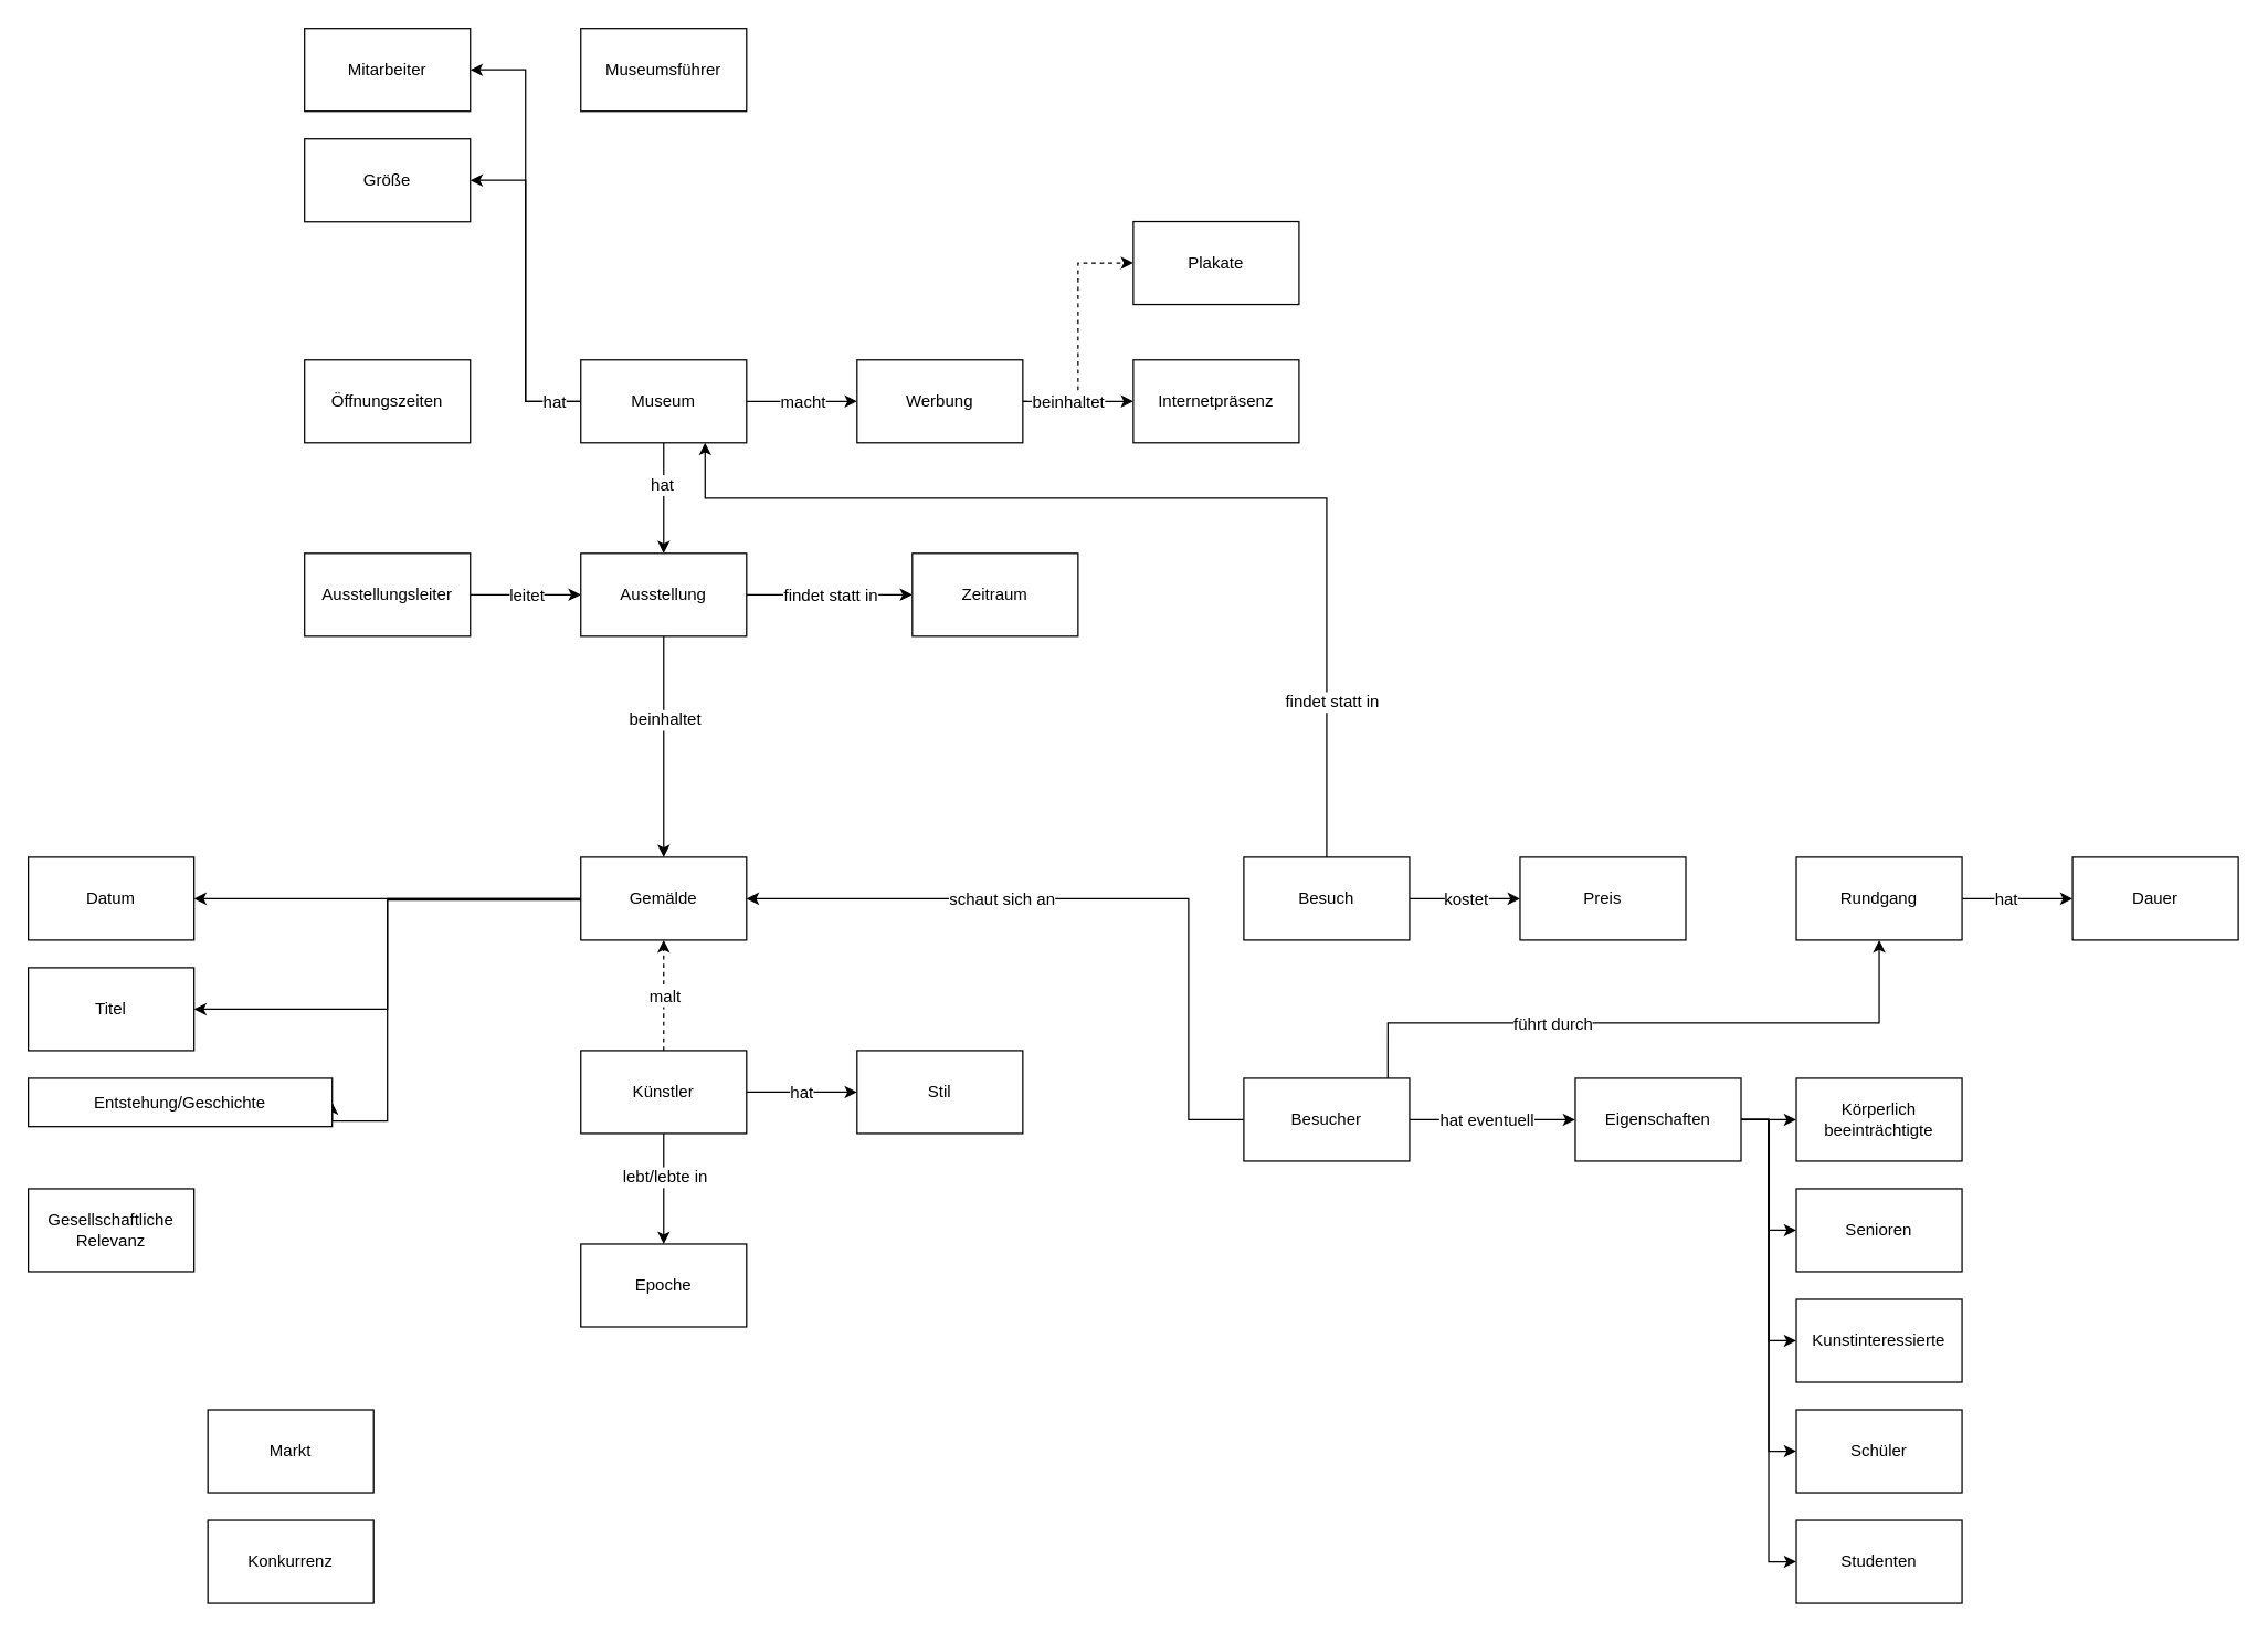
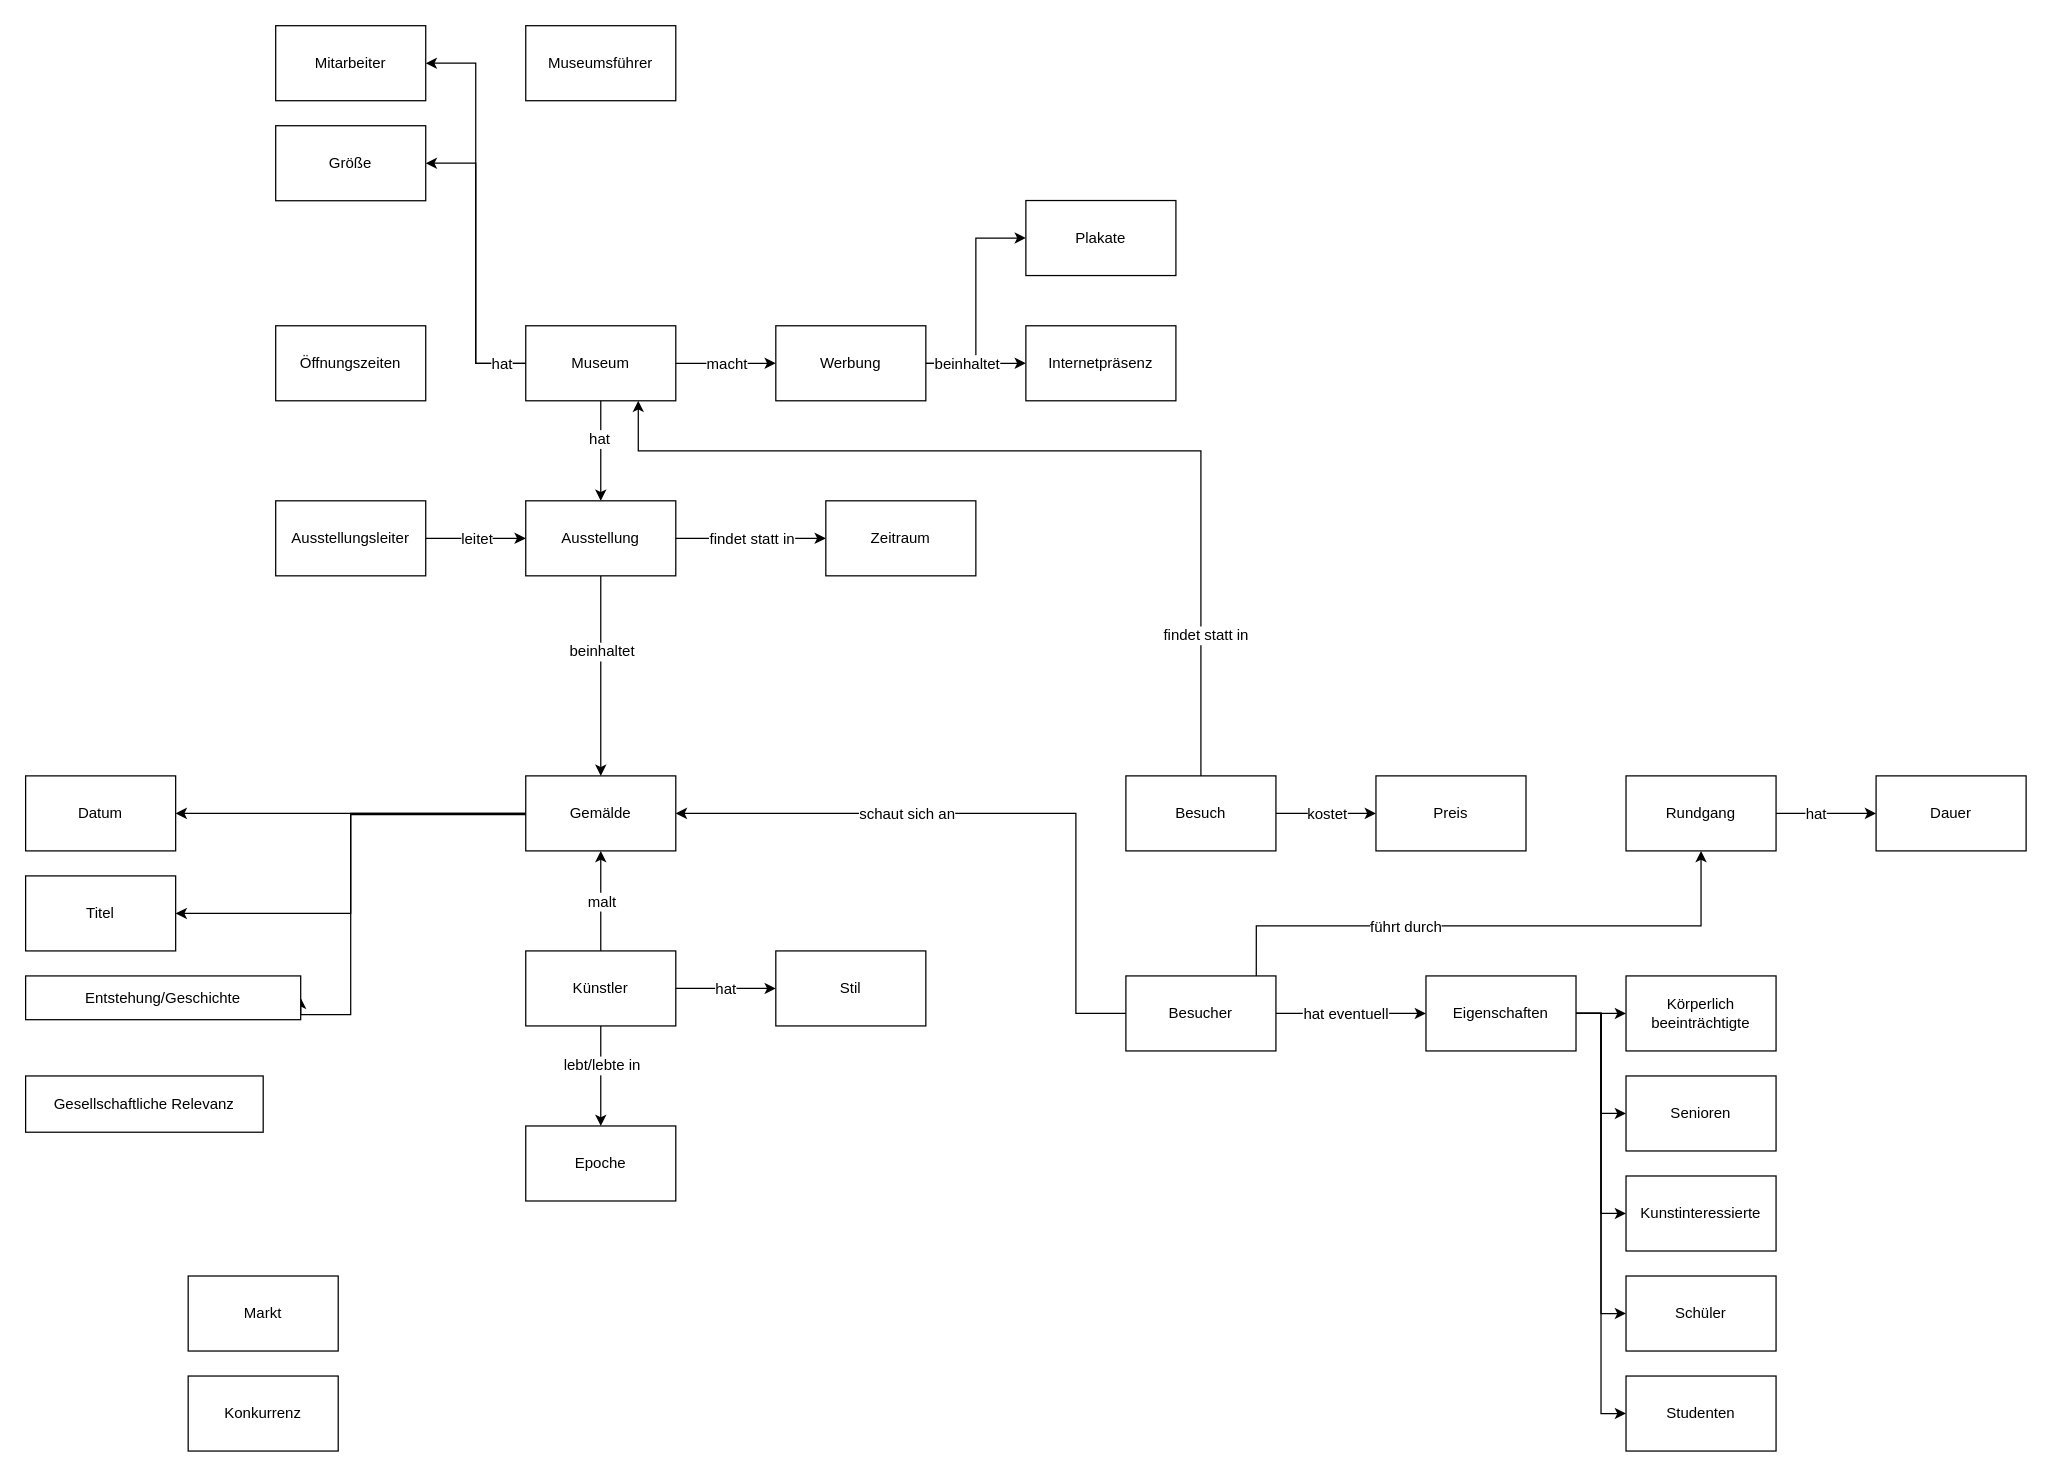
- <mxCell id="56" style="edgeStyle=orthogonalEdgeStyle;rounded=0;orthogonalLoop=1;jettySize=auto;html=1;entryX=0;entryY=0.5;entryDx=0;entryDy=0;dashed=1;" edge="1" parent="1" source="58" target="69"><mxGeometry relative="1" as="geometry" /></mxCell>
+ <mxCell id="56" style="edgeStyle=orthogonalEdgeStyle;rounded=0;orthogonalLoop=1;jettySize=auto;html=1;entryX=0;entryY=0.5;entryDx=0;entryDy=0;" edge="1" parent="1" source="58" target="69"><mxGeometry relative="1" as="geometry" /></mxCell>
- <mxCell id="10" style="edgeStyle=orthogonalEdgeStyle;rounded=0;orthogonalLoop=1;jettySize=auto;html=1;dashed=1;" edge="1" parent="1" source="16" target="35"><mxGeometry relative="1" as="geometry" /></mxCell>
+ <mxCell id="10" style="edgeStyle=orthogonalEdgeStyle;rounded=0;orthogonalLoop=1;jettySize=auto;html=1;" edge="1" parent="1" source="16" target="35"><mxGeometry relative="1" as="geometry" /></mxCell>
- <mxCell id="44" value="Gesellschaftliche Relevanz" style="rounded=0;whiteSpace=wrap;html=1;" parent="1" vertex="1"><mxGeometry x="20" y="860" width="120" height="60" as="geometry" /></mxCell>
+ <mxCell id="44" value="Gesellschaftliche Relevanz" style="rounded=0;whiteSpace=wrap;html=1;" parent="1" vertex="1"><mxGeometry x="20" y="860" width="190" height="45" as="geometry" /></mxCell>
